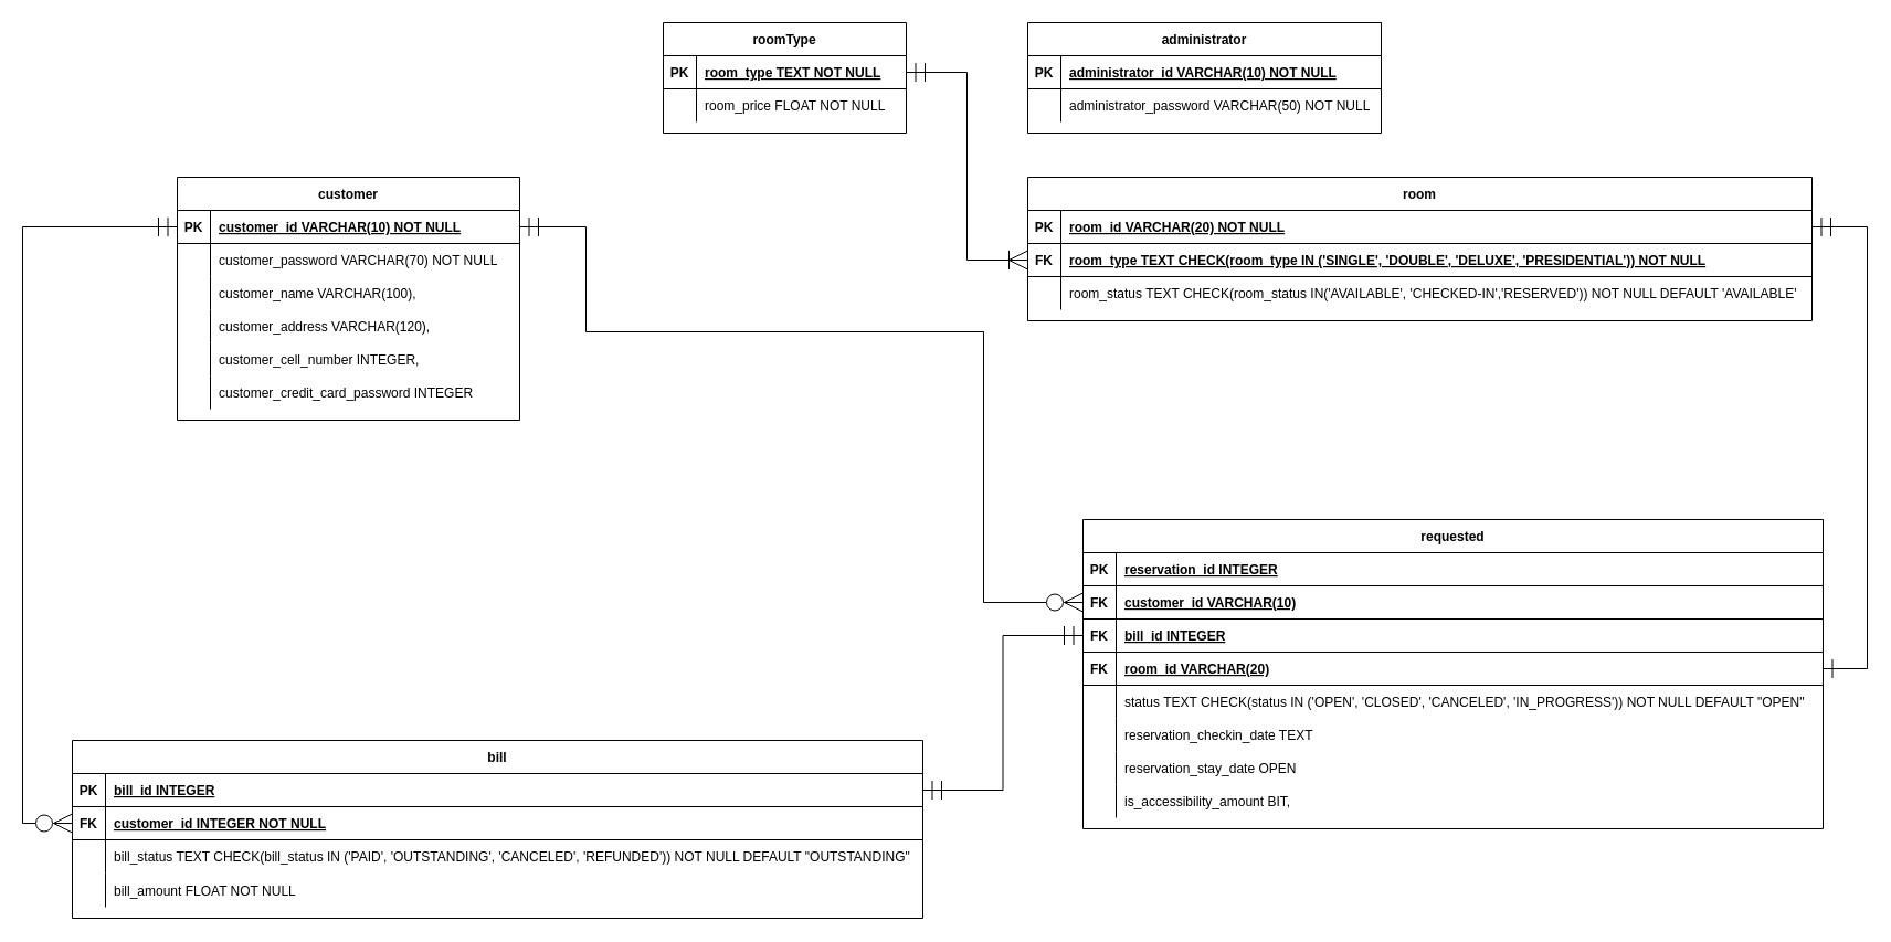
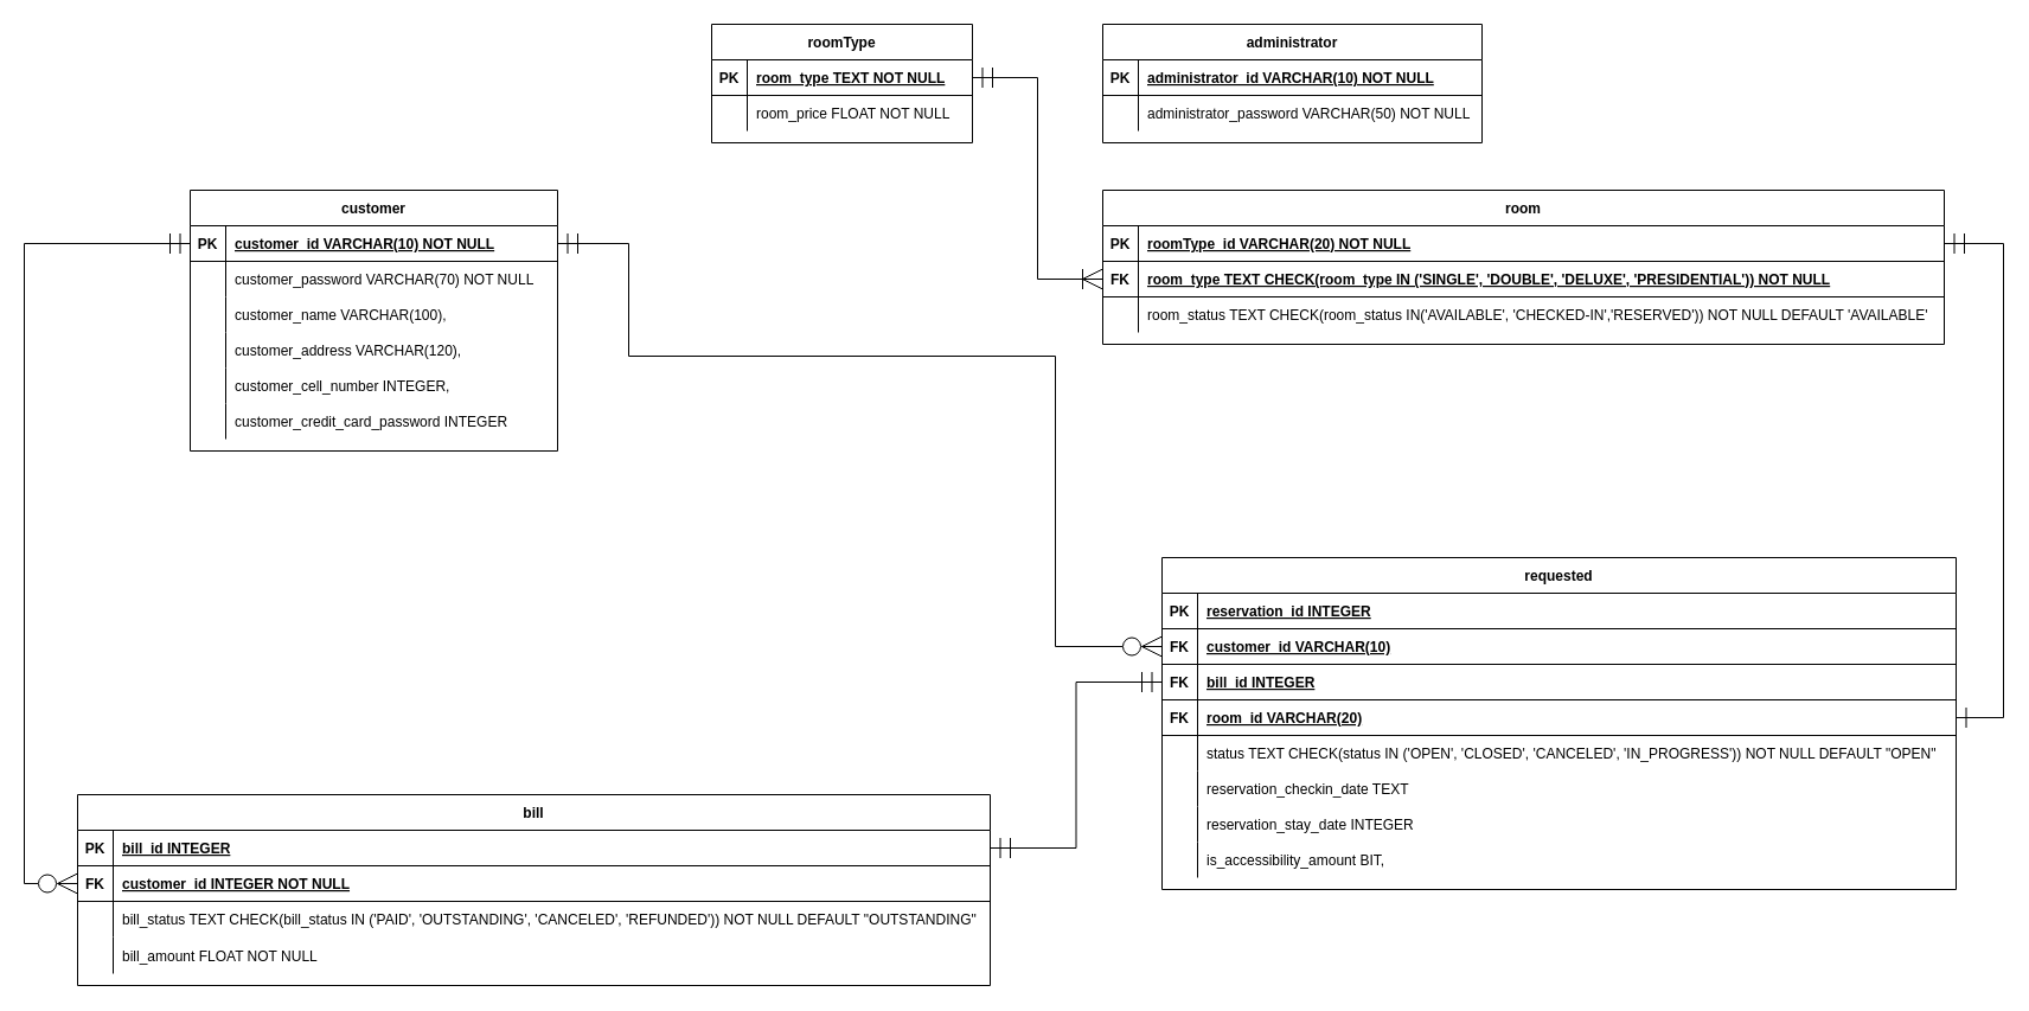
- <mxCell id="31" value="room_id VARCHAR(20) NOT NULL " style="shape=partialRectangle;overflow=hidden;connectable=0;fillColor=none;align=left;top=0;left=0;bottom=0;right=0;spacingLeft=6;fontStyle=5;" parent="29" vertex="1"><mxGeometry x="30" width="680" height="30" as="geometry"><mxRectangle width="680" height="30" as="alternateBounds" /></mxGeometry></mxCell>
+ <mxCell id="31" value="roomType_id VARCHAR(20) NOT NULL " style="shape=partialRectangle;overflow=hidden;connectable=0;fillColor=none;align=left;top=0;left=0;bottom=0;right=0;spacingLeft=6;fontStyle=5;" parent="29" vertex="1"><mxGeometry x="30" width="680" height="30" as="geometry"><mxRectangle width="680" height="30" as="alternateBounds" /></mxGeometry></mxCell>
- <mxCell id="79" value="reservation_stay_date OPEN" style="shape=partialRectangle;overflow=hidden;connectable=0;fillColor=none;align=left;top=0;left=0;bottom=0;right=0;spacingLeft=6;" parent="77" vertex="1"><mxGeometry x="30" width="640" height="30" as="geometry"><mxRectangle width="640" height="30" as="alternateBounds" /></mxGeometry></mxCell>
+ <mxCell id="79" value="reservation_stay_date INTEGER" style="shape=partialRectangle;overflow=hidden;connectable=0;fillColor=none;align=left;top=0;left=0;bottom=0;right=0;spacingLeft=6;" parent="77" vertex="1"><mxGeometry x="30" width="640" height="30" as="geometry"><mxRectangle width="640" height="30" as="alternateBounds" /></mxGeometry></mxCell>
